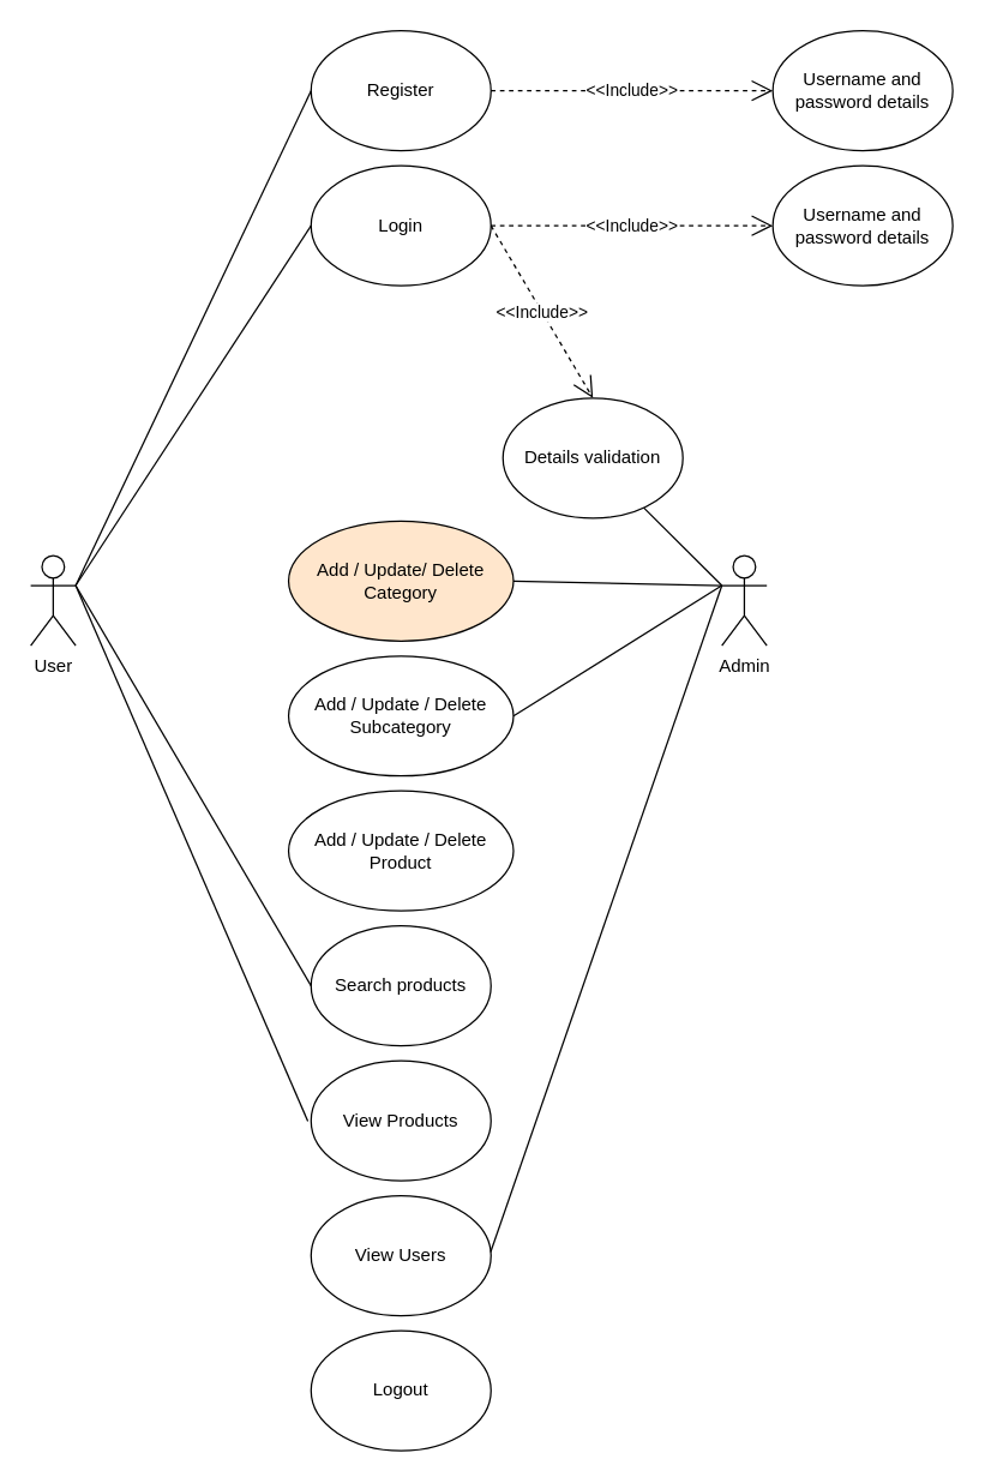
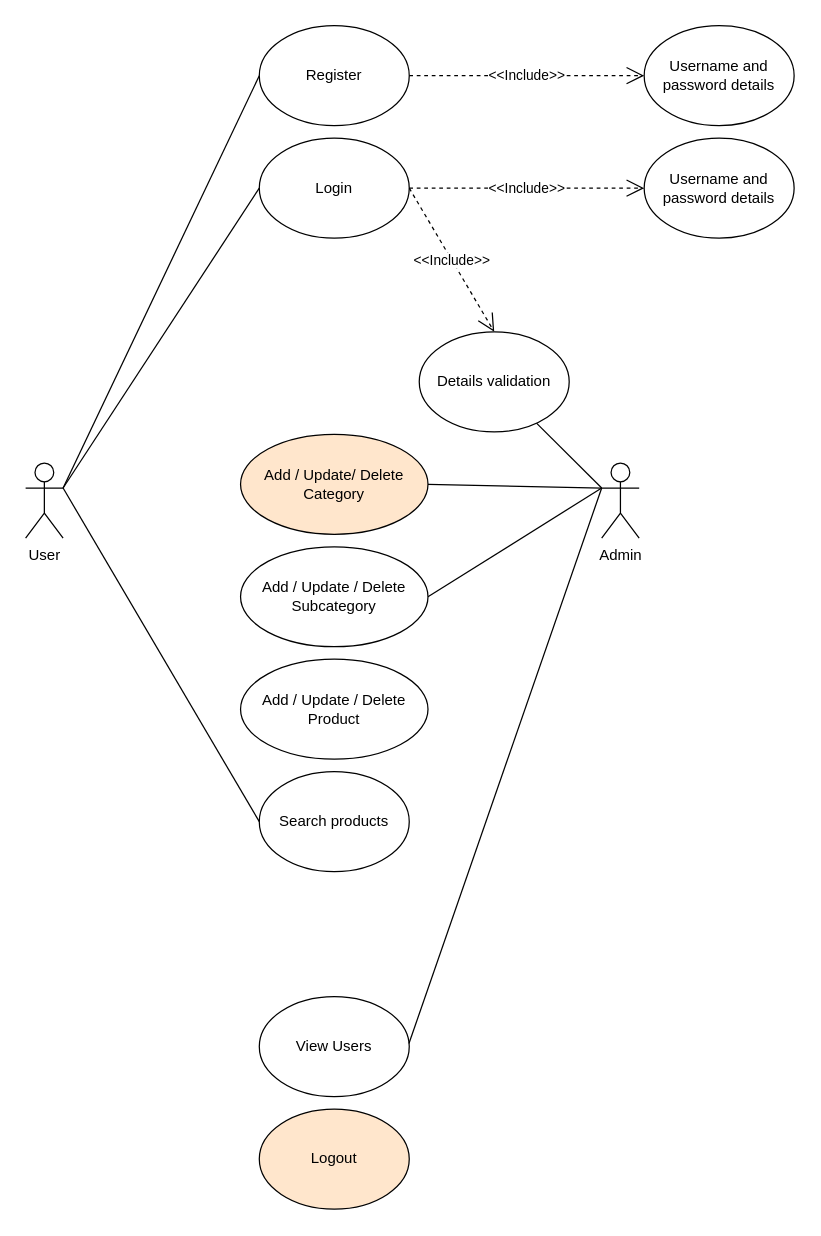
- <mxCell id="16" value="" style="endArrow=none;html=1;rounded=0;entryX=-0.018;entryY=0.504;entryDx=0;entryDy=0;exitX=1;exitY=0.333;exitDx=0;exitDy=0;exitPerimeter=0;entryPerimeter=0;" edge="1" parent="1" source="11" target="5"><mxGeometry width="50" height="50" relative="1" as="geometry"><mxPoint x="60" y="400" as="sourcePoint" /><mxPoint x="217" y="520" as="targetPoint" /></mxGeometry></mxCell>
- <mxCell id="5" value="View Products" style="ellipse;whiteSpace=wrap;html=1;labelBackgroundColor=none;" vertex="1" parent="1"><mxGeometry x="207" y="707" width="120" height="80" as="geometry" /></mxCell>
- <mxCell id="9" value="Logout" style="ellipse;whiteSpace=wrap;html=1;labelBackgroundColor=none;" vertex="1" parent="1"><mxGeometry x="207" y="887" width="120" height="80" as="geometry" /></mxCell>
+ <mxCell id="9" value="Logout" style="ellipse;whiteSpace=wrap;html=1;labelBackgroundColor=none;fillColor=#ffe6cc;" vertex="1" parent="1"><mxGeometry x="207" y="887" width="120" height="80" as="geometry" /></mxCell>
